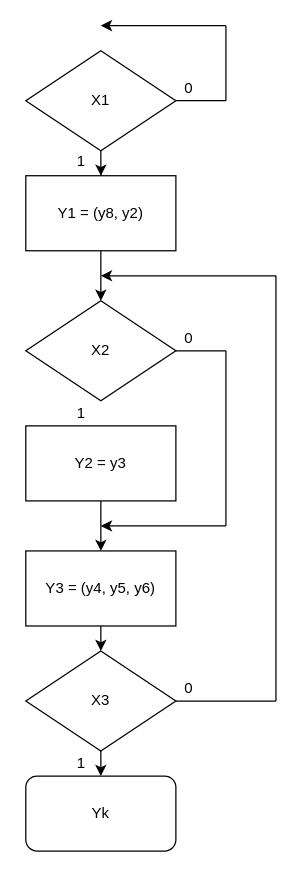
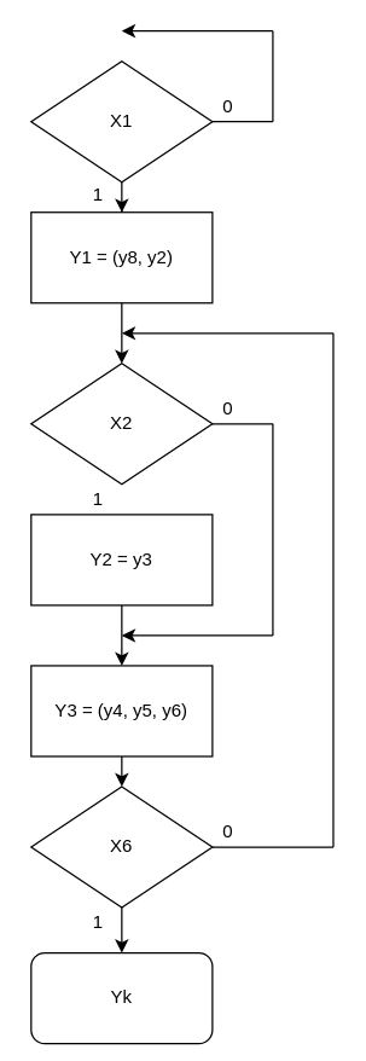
- <mxCell id="7" value="X3" style="rhombus;whiteSpace=wrap;html=1;" parent="1" vertex="1"><mxGeometry x="20" y="520" width="120" height="80" as="geometry" /></mxCell>
+ <mxCell id="7" value="X6" style="rhombus;whiteSpace=wrap;html=1;" parent="1" vertex="1"><mxGeometry x="20" y="520" width="120" height="80" as="geometry" /></mxCell>
- <mxCell id="15" value="Yk" style="rounded=1;whiteSpace=wrap;html=1;" parent="1" vertex="1"><mxGeometry x="20" y="620" width="120" height="60" as="geometry" /></mxCell>
+ <mxCell id="15" value="Yk" style="rounded=1;whiteSpace=wrap;html=1;" parent="1" vertex="1"><mxGeometry x="20" y="630" width="120" height="60" as="geometry" /></mxCell>
